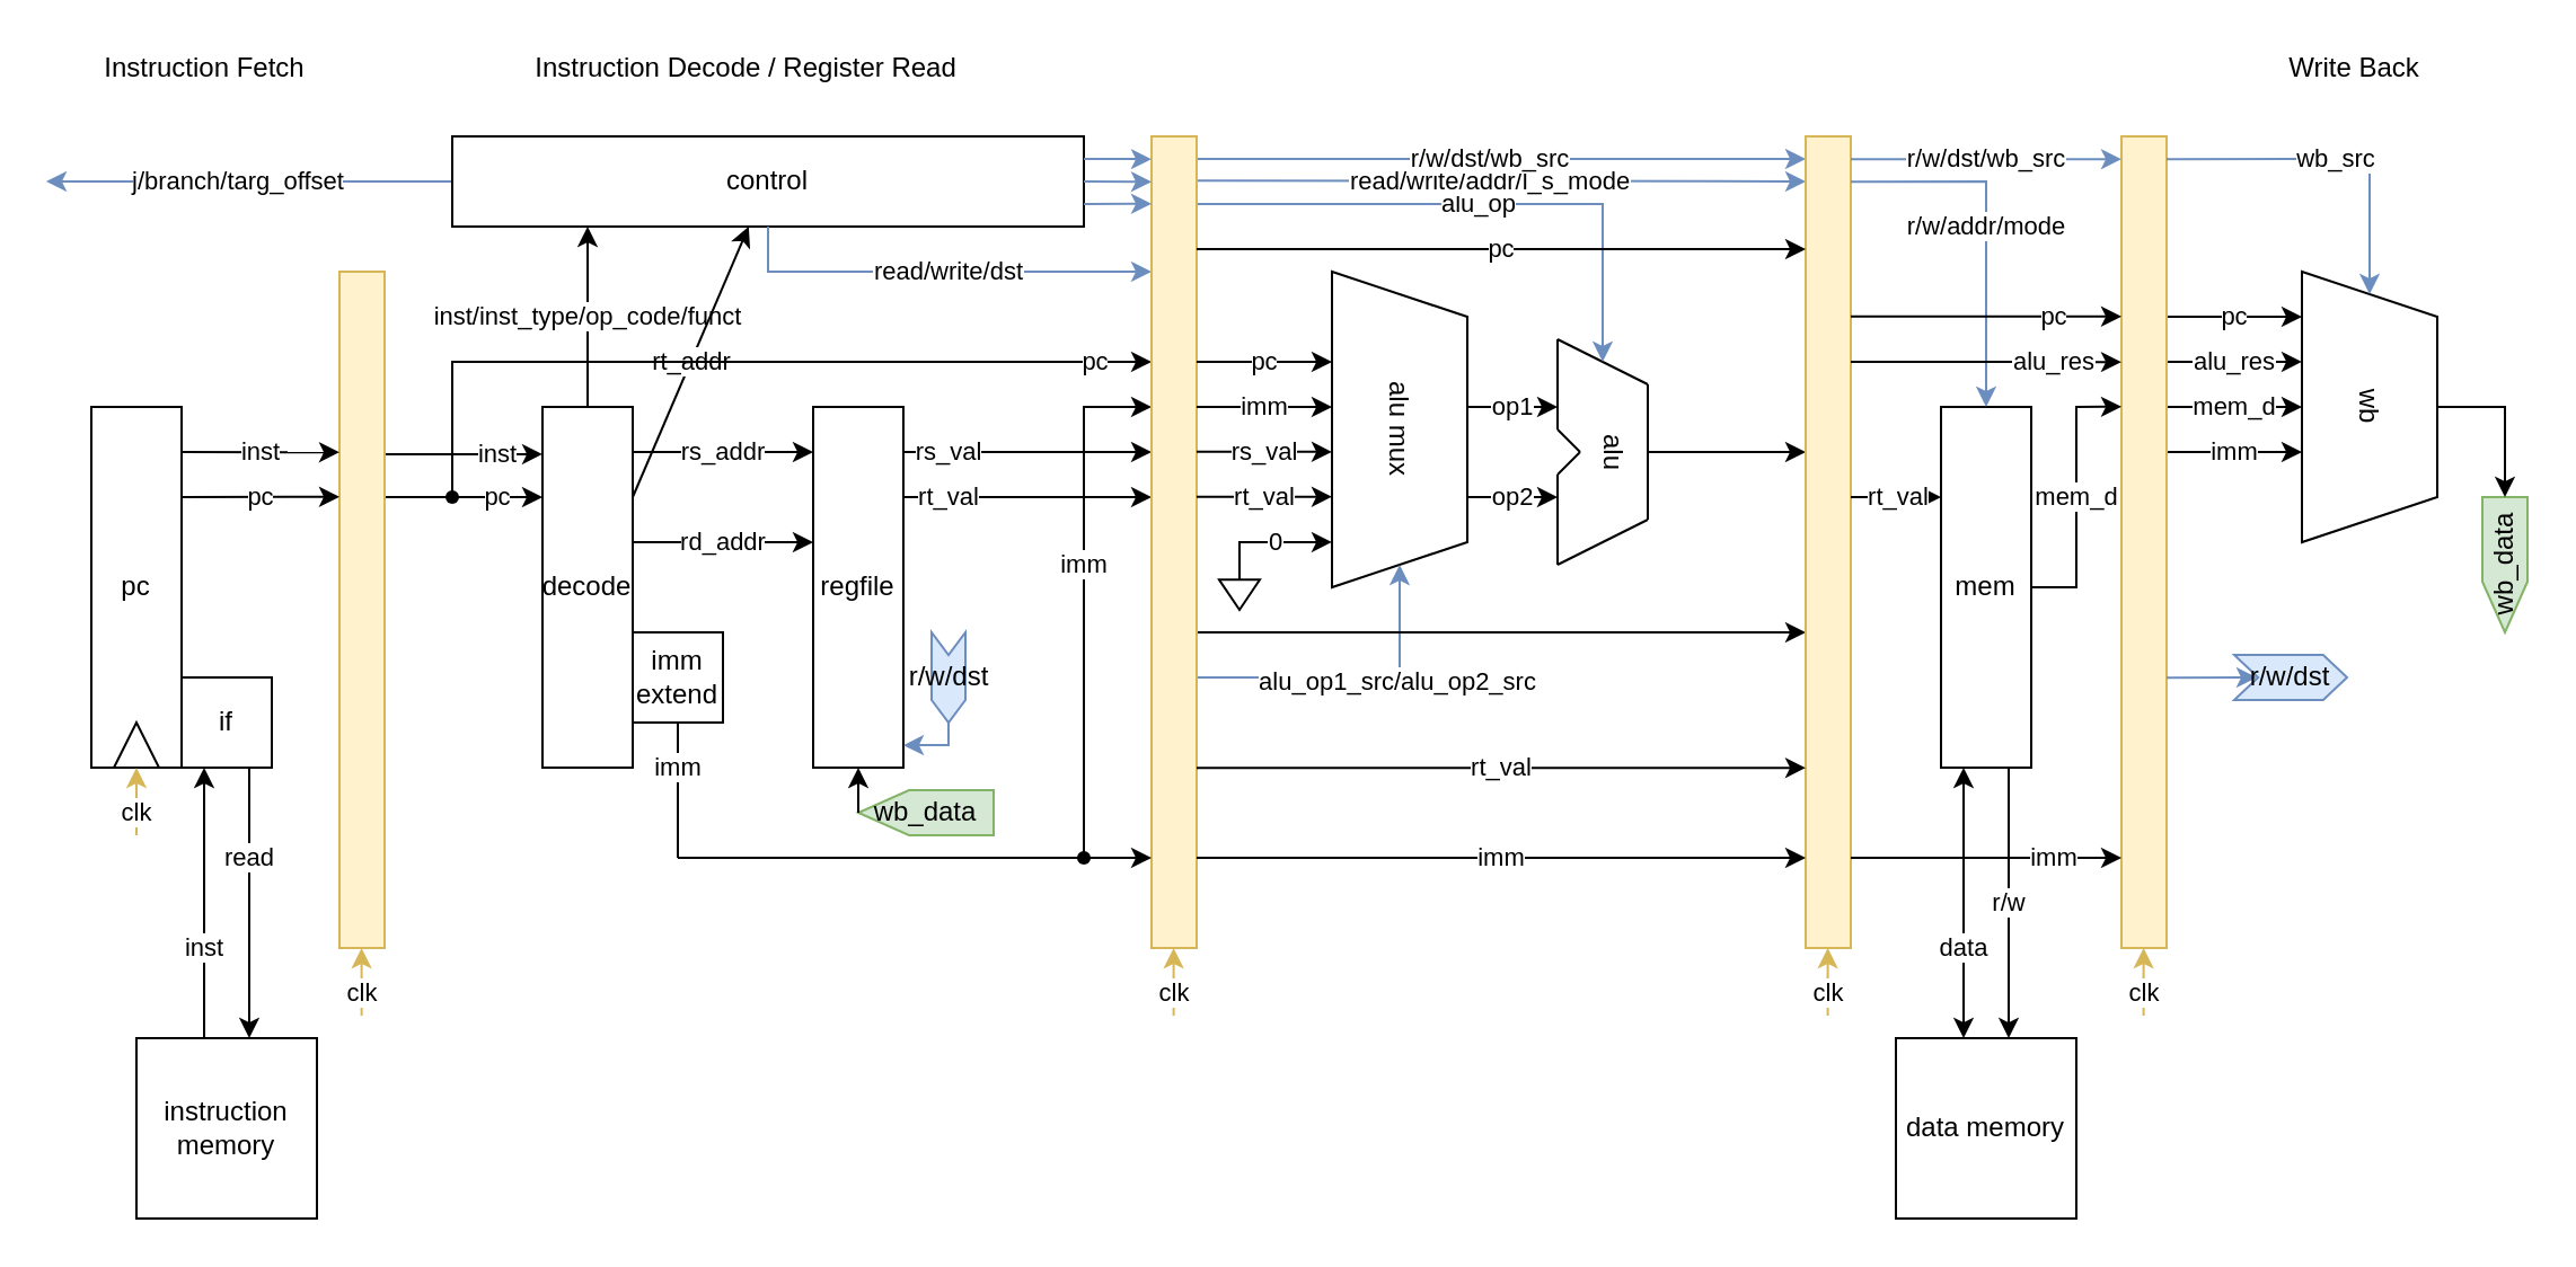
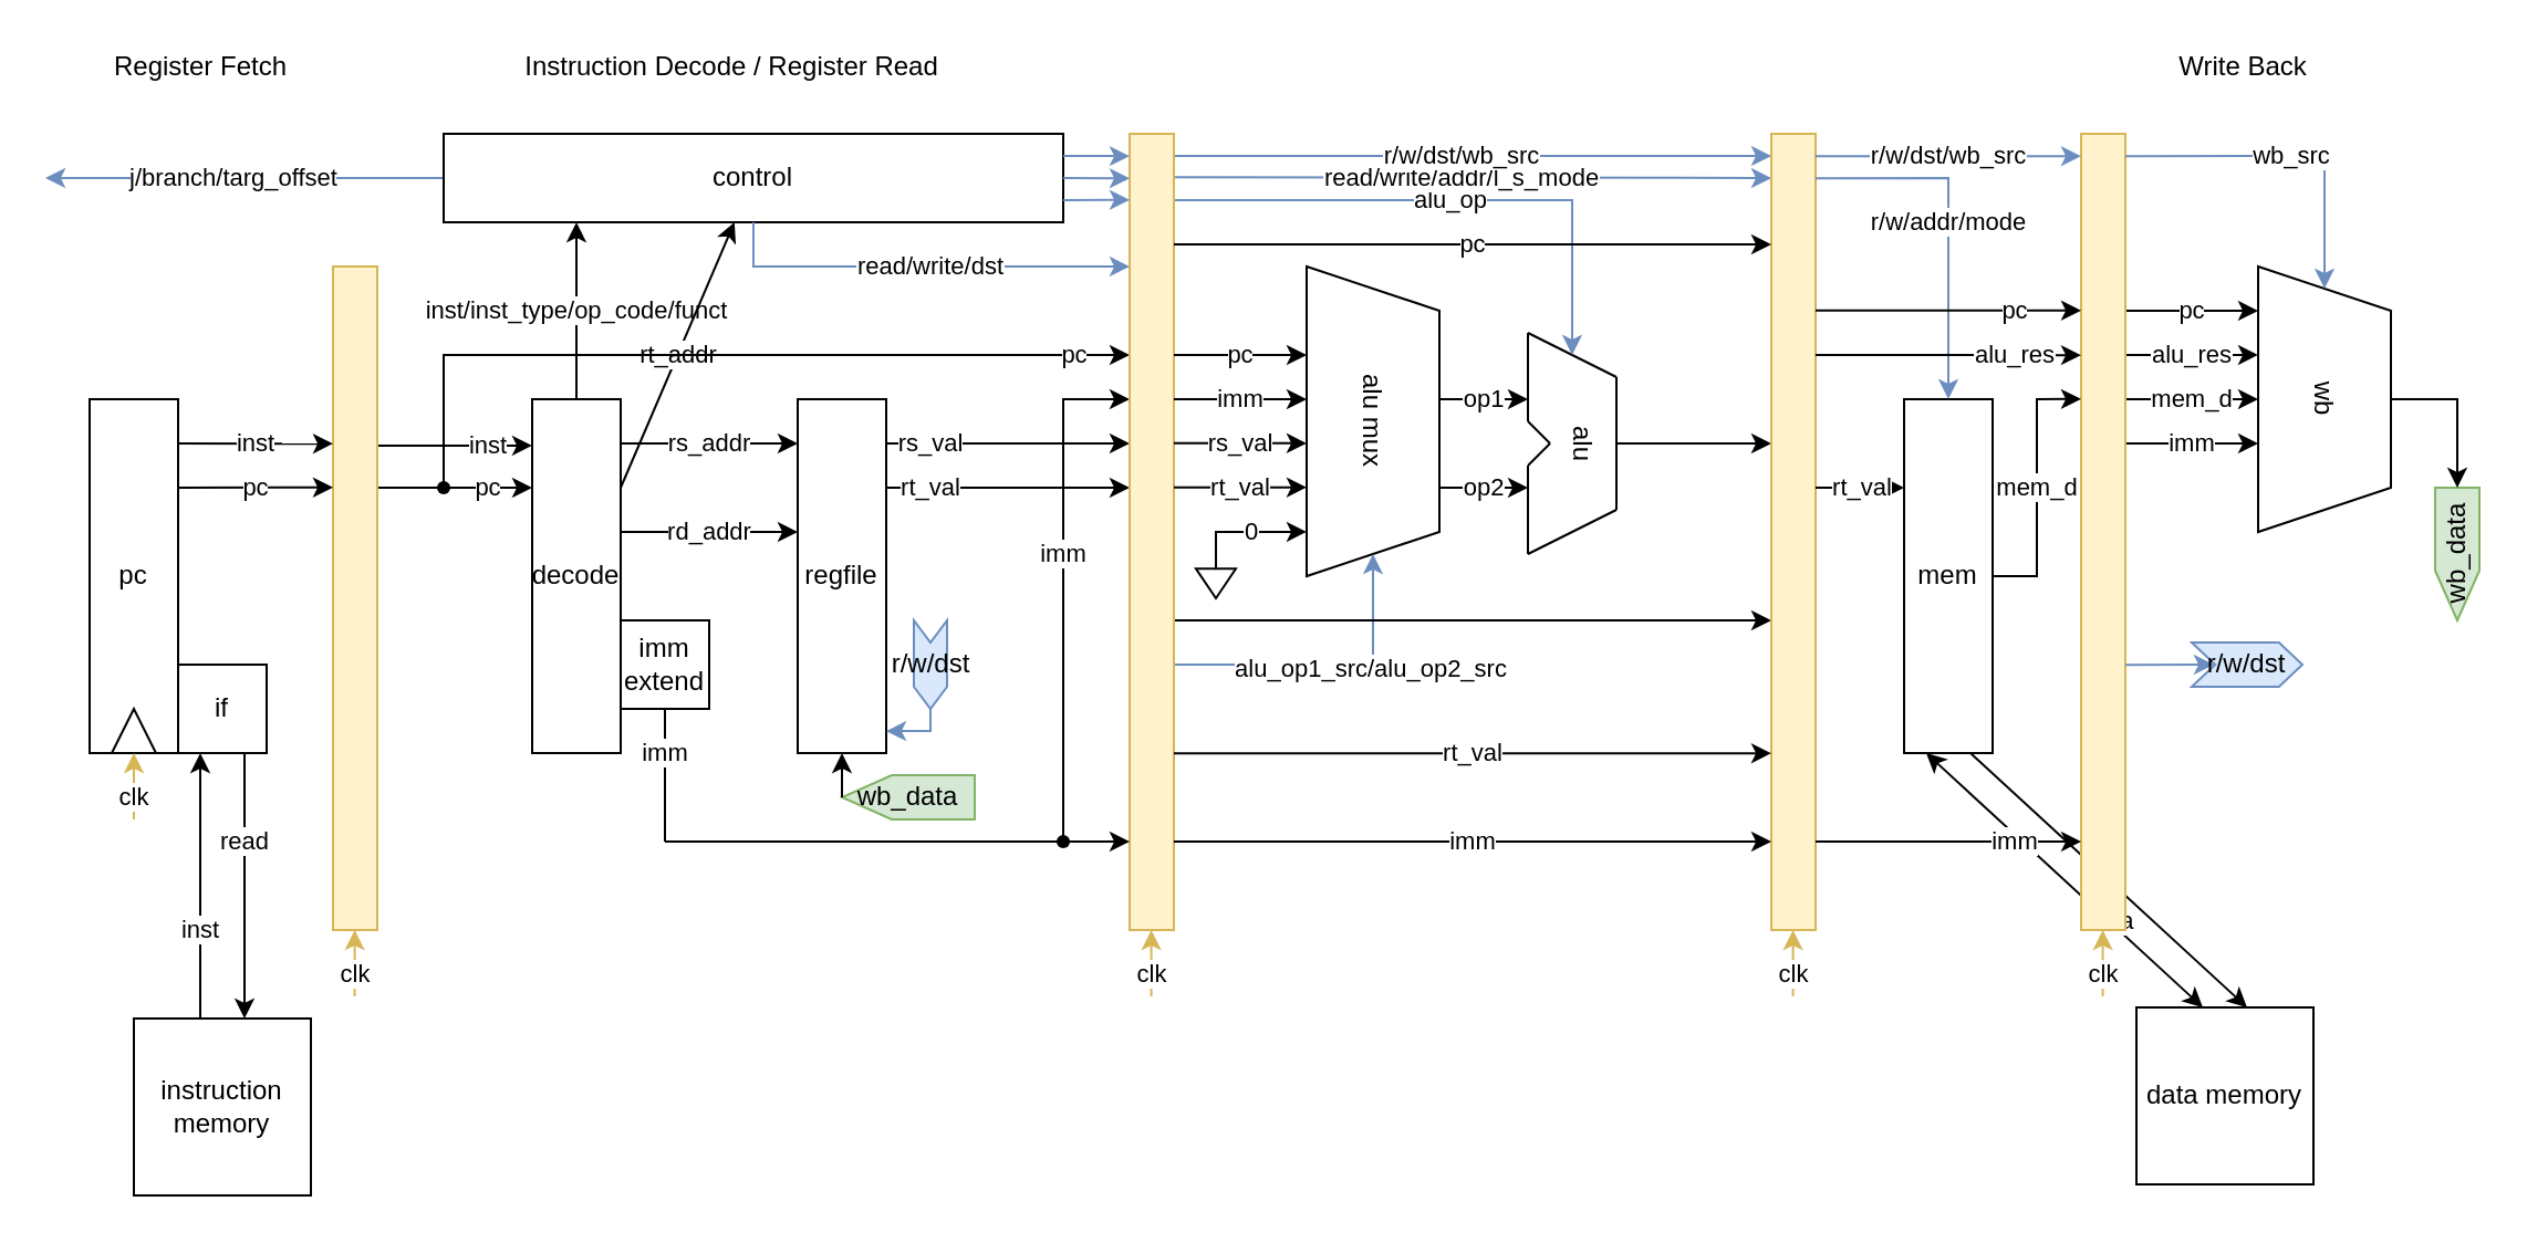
- <mxCell id="3" value="Instruction Fetch" style="text;html=1;align=center;verticalAlign=middle;resizable=0;points=[];autosize=1;strokeColor=none;fillColor=none;" parent="1" vertex="1"><mxGeometry x="40" y="20" width="100" height="20" as="geometry" /></mxCell>
+ <mxCell id="3" value="Register Fetch" style="text;html=1;align=center;verticalAlign=middle;resizable=0;points=[];autosize=1;strokeColor=none;fillColor=none;" parent="1" vertex="1"><mxGeometry x="40" y="20" width="100" height="20" as="geometry" /></mxCell>
- <mxCell id="48" value="Write Back" style="text;html=1;align=center;verticalAlign=middle;resizable=0;points=[];autosize=1;strokeColor=none;fillColor=none;" parent="1" vertex="1"><mxGeometry x="1007.95" y="20" width="70" height="20" as="geometry" /></mxCell>
+ <mxCell id="48" value="Write Back" style="text;html=1;align=center;verticalAlign=middle;resizable=0;points=[];autosize=1;strokeColor=none;fillColor=none;" parent="1" vertex="1"><mxGeometry x="977.95" y="20" width="70" height="20" as="geometry" /></mxCell>
- <mxCell id="44" value="data memory" style="whiteSpace=wrap;html=1;aspect=fixed;" parent="1" vertex="1"><mxGeometry x="840" y="460" width="80" height="80" as="geometry" /></mxCell>
+ <mxCell id="44" value="data memory" style="whiteSpace=wrap;html=1;aspect=fixed;" parent="1" vertex="1"><mxGeometry x="965" y="455" width="80" height="80" as="geometry" /></mxCell>
